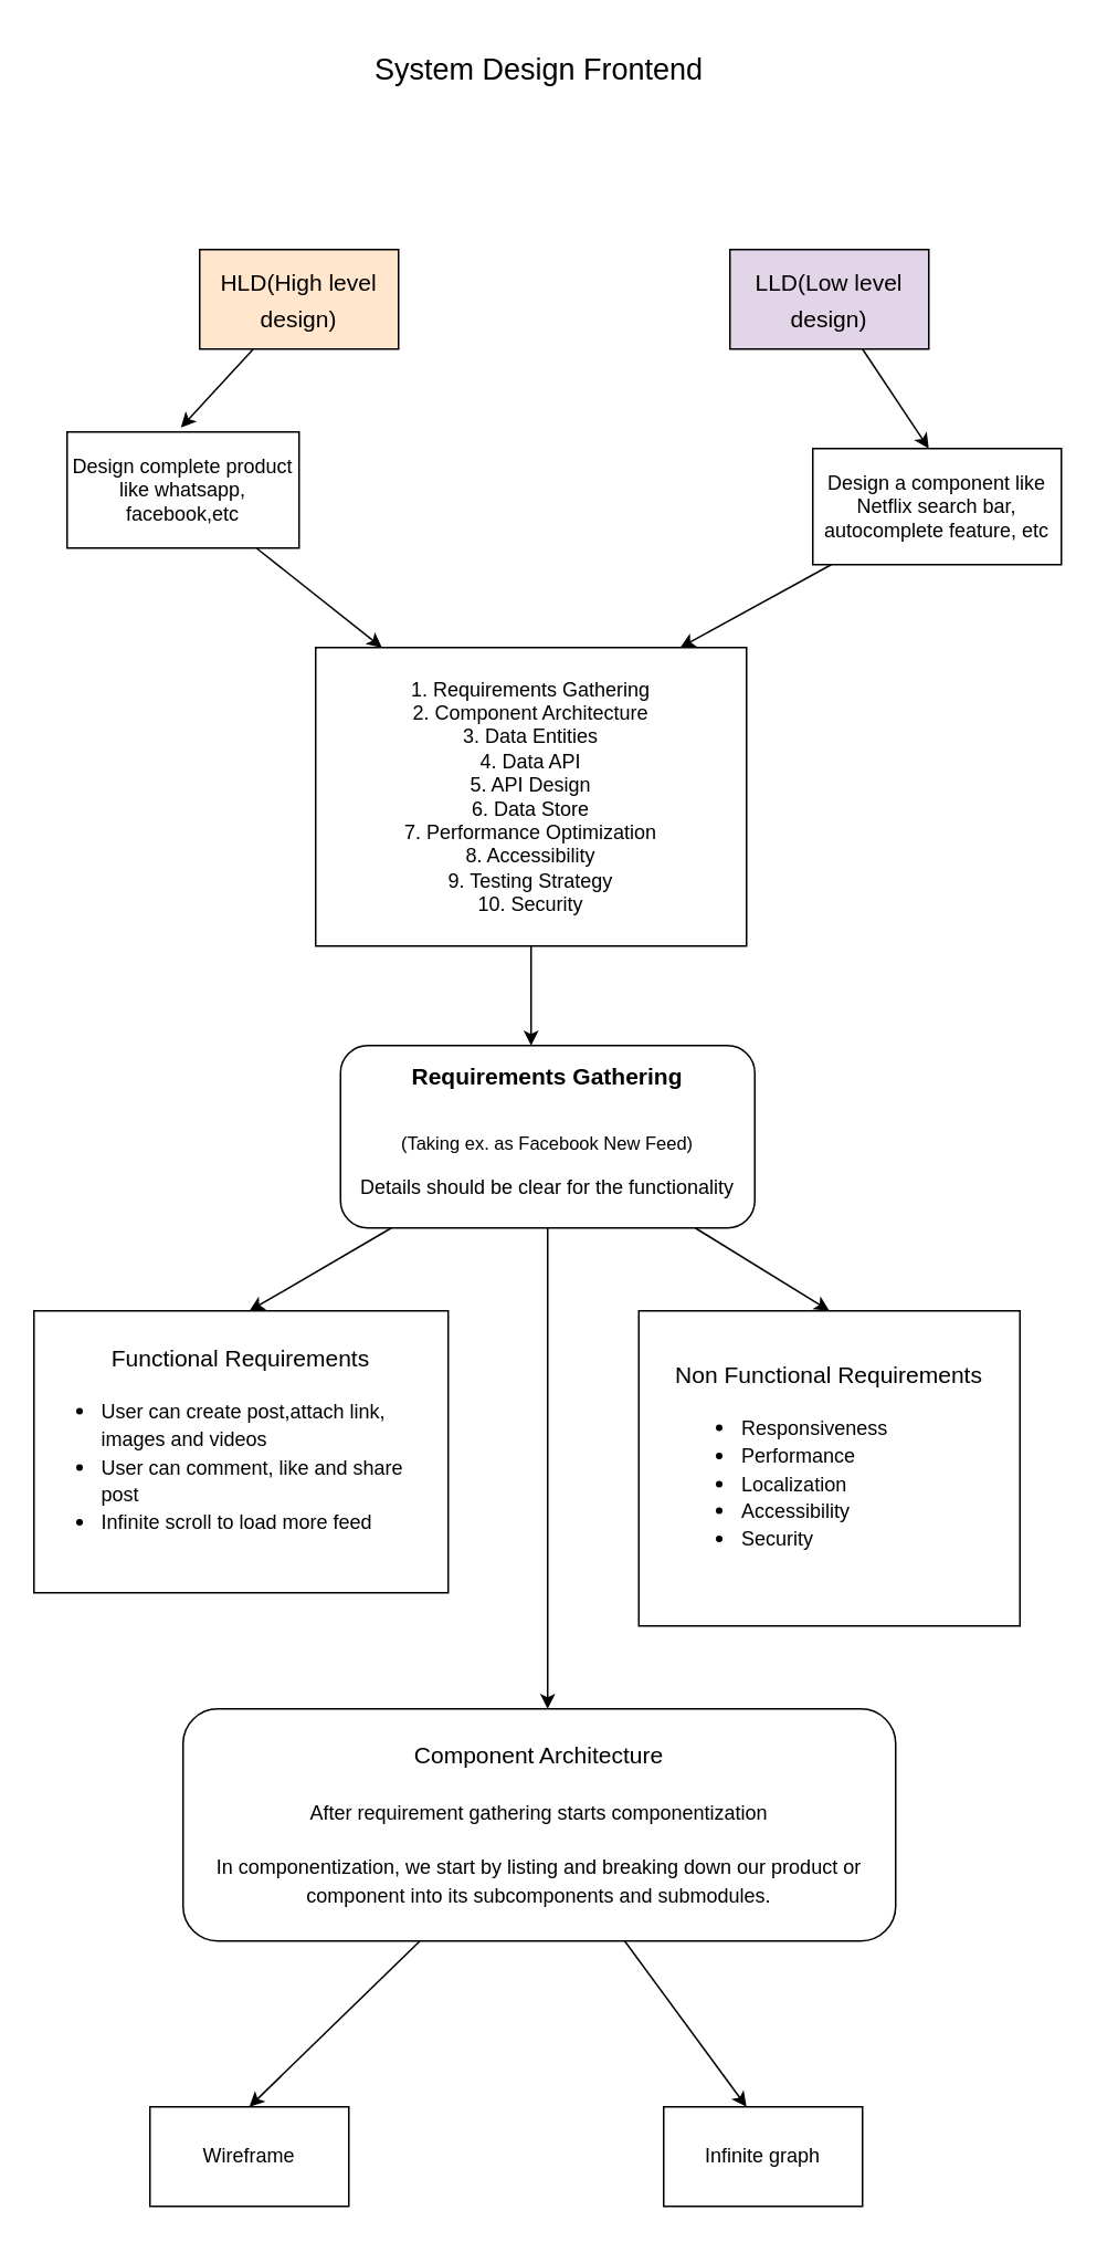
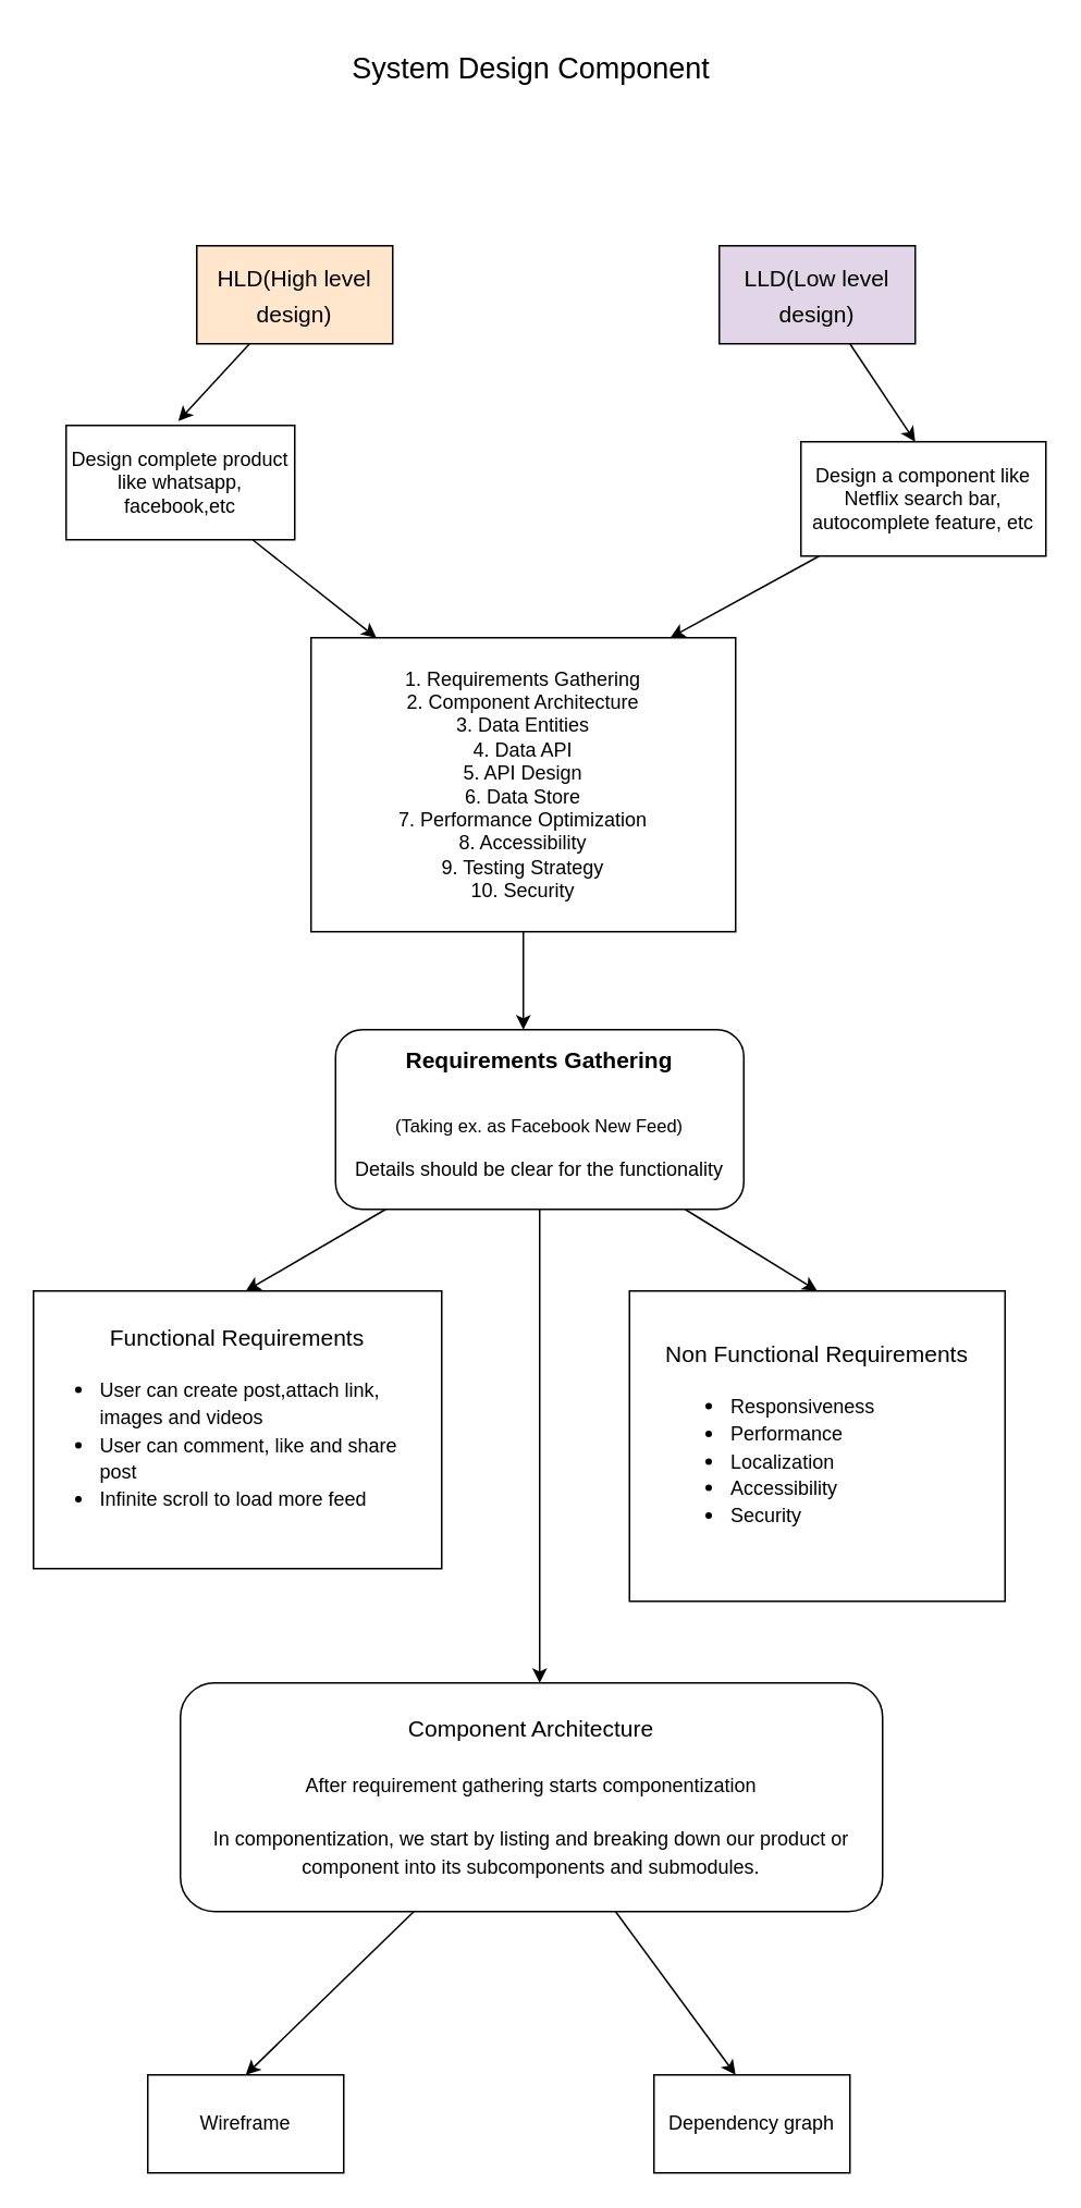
- <mxCell id="2" value="&lt;h1&gt;&lt;span style=&quot;font-weight: normal&quot;&gt;&lt;font style=&quot;font-size: 18px&quot;&gt;System Design Frontend&lt;/font&gt;&lt;/span&gt;&lt;/h1&gt;" style="text;html=1;strokeColor=none;fillColor=none;spacing=5;spacingTop=-20;whiteSpace=wrap;overflow=hidden;rounded=0;align=center;" parent="1" vertex="1"><mxGeometry x="195" y="20" width="260" height="60" as="geometry" /></mxCell>
+ <mxCell id="2" value="&lt;h1&gt;&lt;span style=&quot;font-weight: normal&quot;&gt;&lt;font style=&quot;font-size: 18px&quot;&gt;System Design Component&lt;/font&gt;&lt;/span&gt;&lt;/h1&gt;" style="text;html=1;strokeColor=none;fillColor=none;spacing=5;spacingTop=-20;whiteSpace=wrap;overflow=hidden;rounded=0;align=center;" parent="1" vertex="1"><mxGeometry x="195" y="20" width="260" height="60" as="geometry" /></mxCell>
- <mxCell id="23" value="Infinite graph" style="rounded=0;whiteSpace=wrap;html=1;labelBackgroundColor=none;fontSize=12;fillColor=default;gradientColor=none;" vertex="1" parent="1"><mxGeometry x="400" y="1270" width="120" height="60" as="geometry" /></mxCell>
+ <mxCell id="23" value="Dependency graph" style="rounded=0;whiteSpace=wrap;html=1;labelBackgroundColor=none;fontSize=12;fillColor=default;gradientColor=none;" vertex="1" parent="1"><mxGeometry x="400" y="1270" width="120" height="60" as="geometry" /></mxCell>
